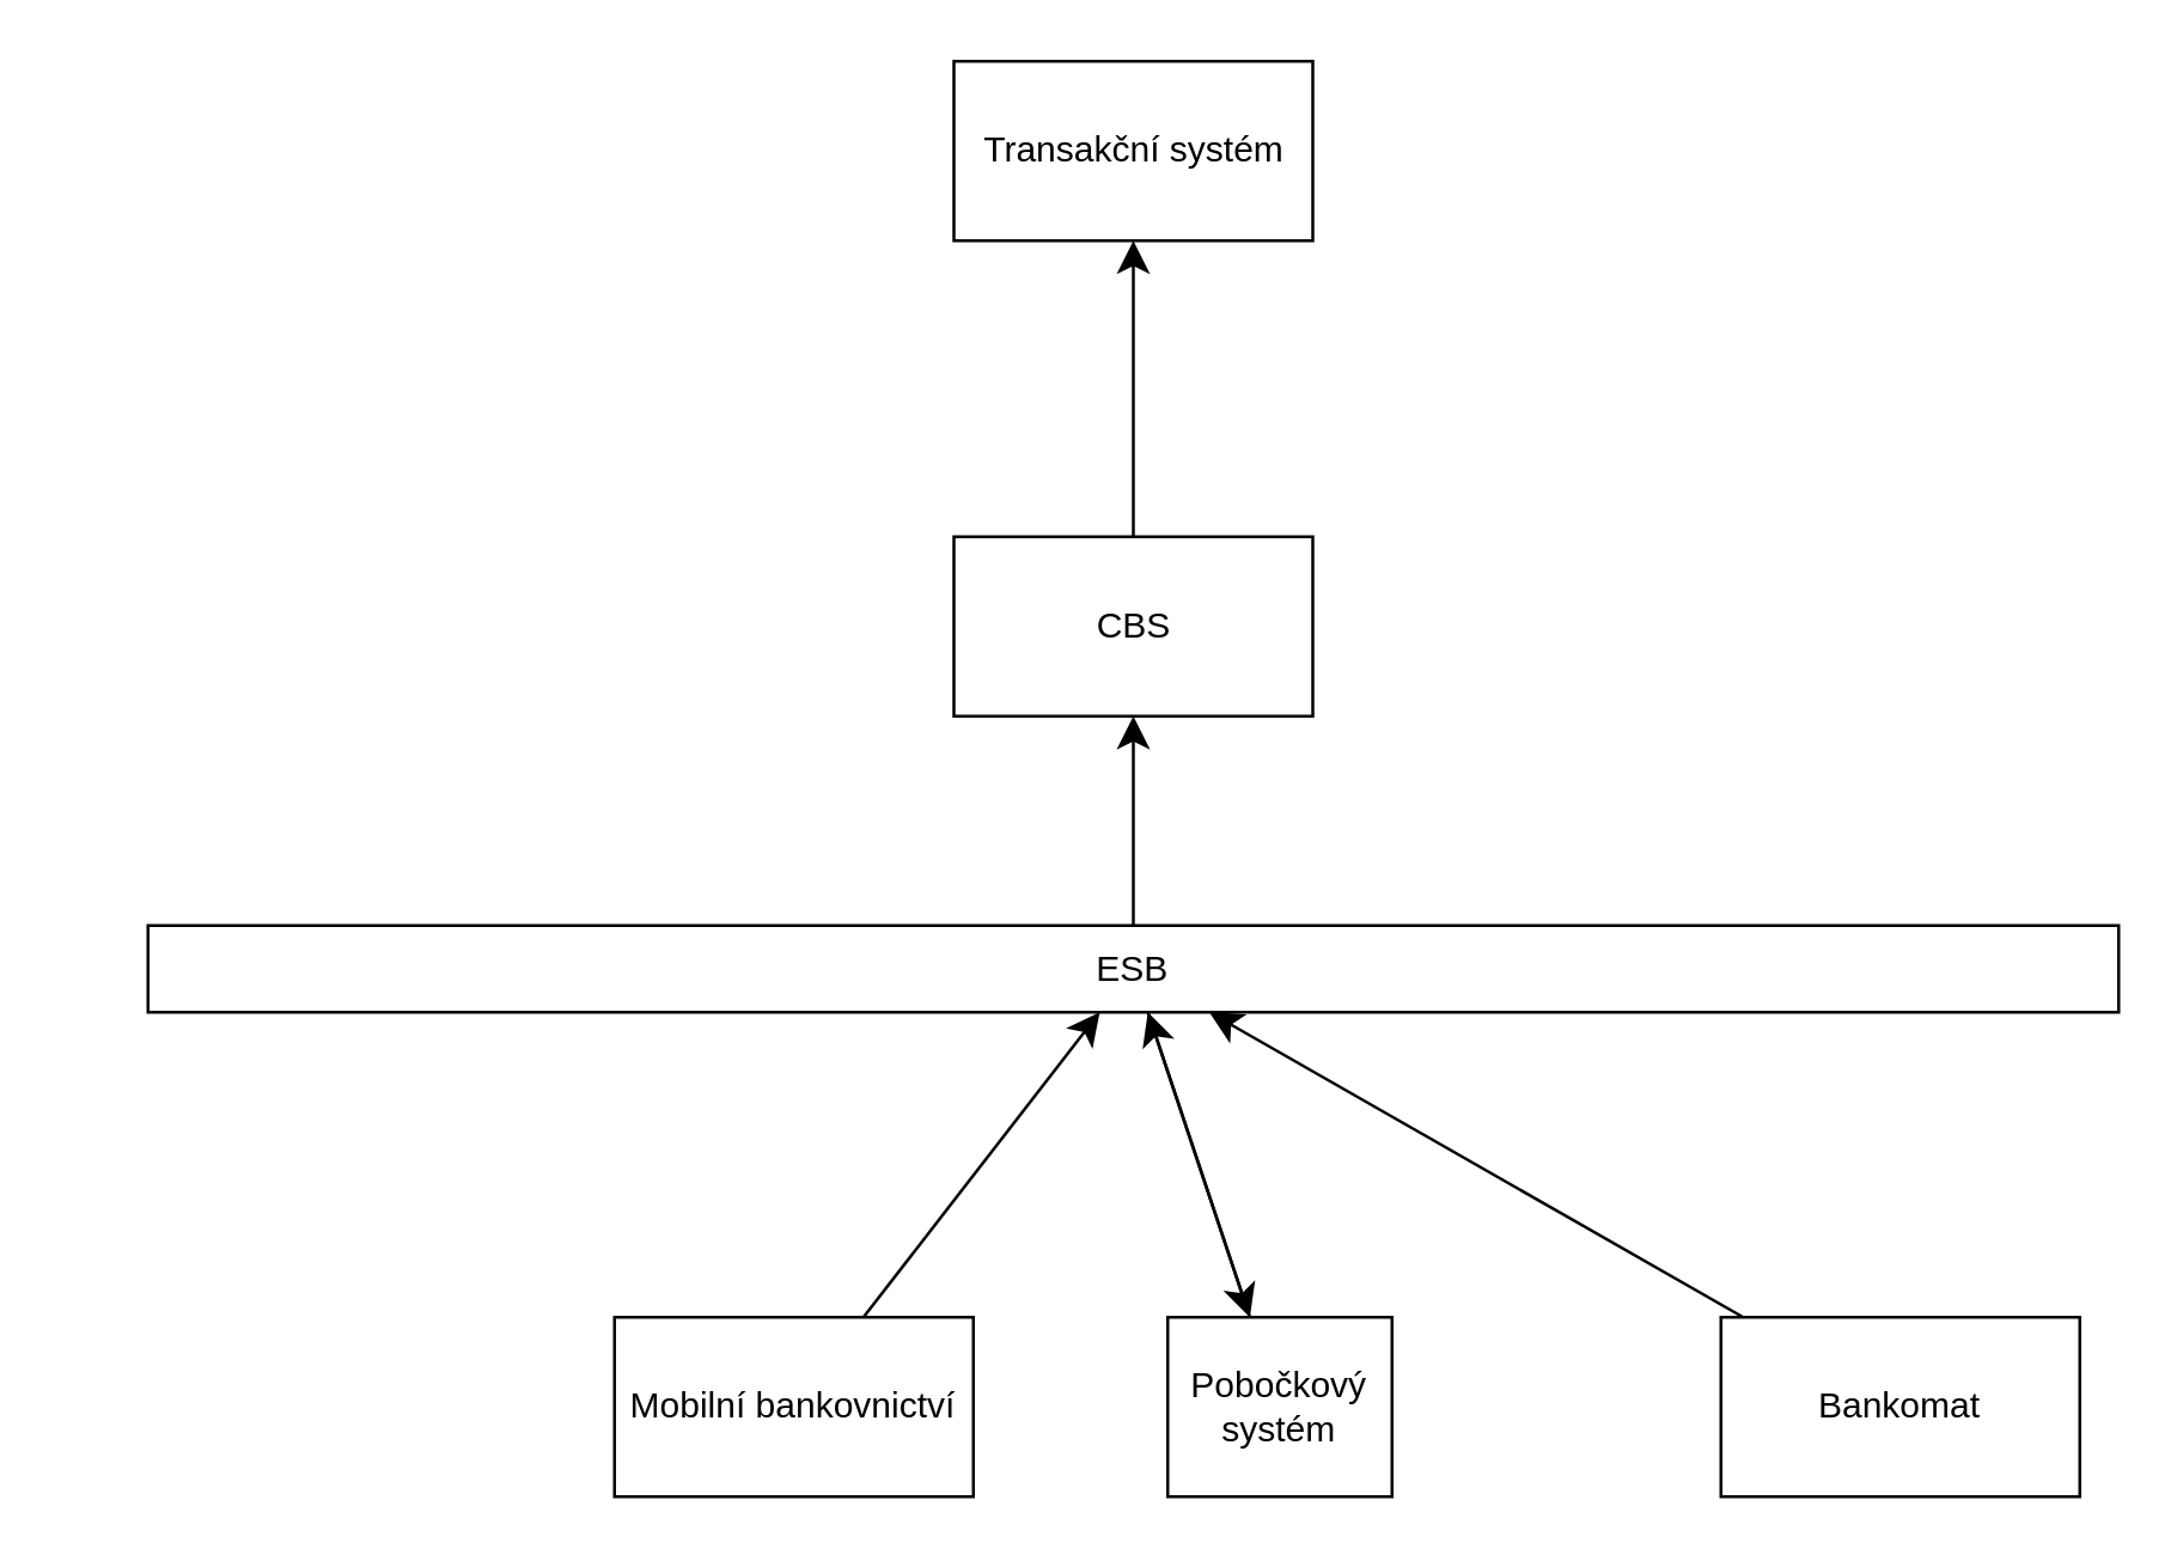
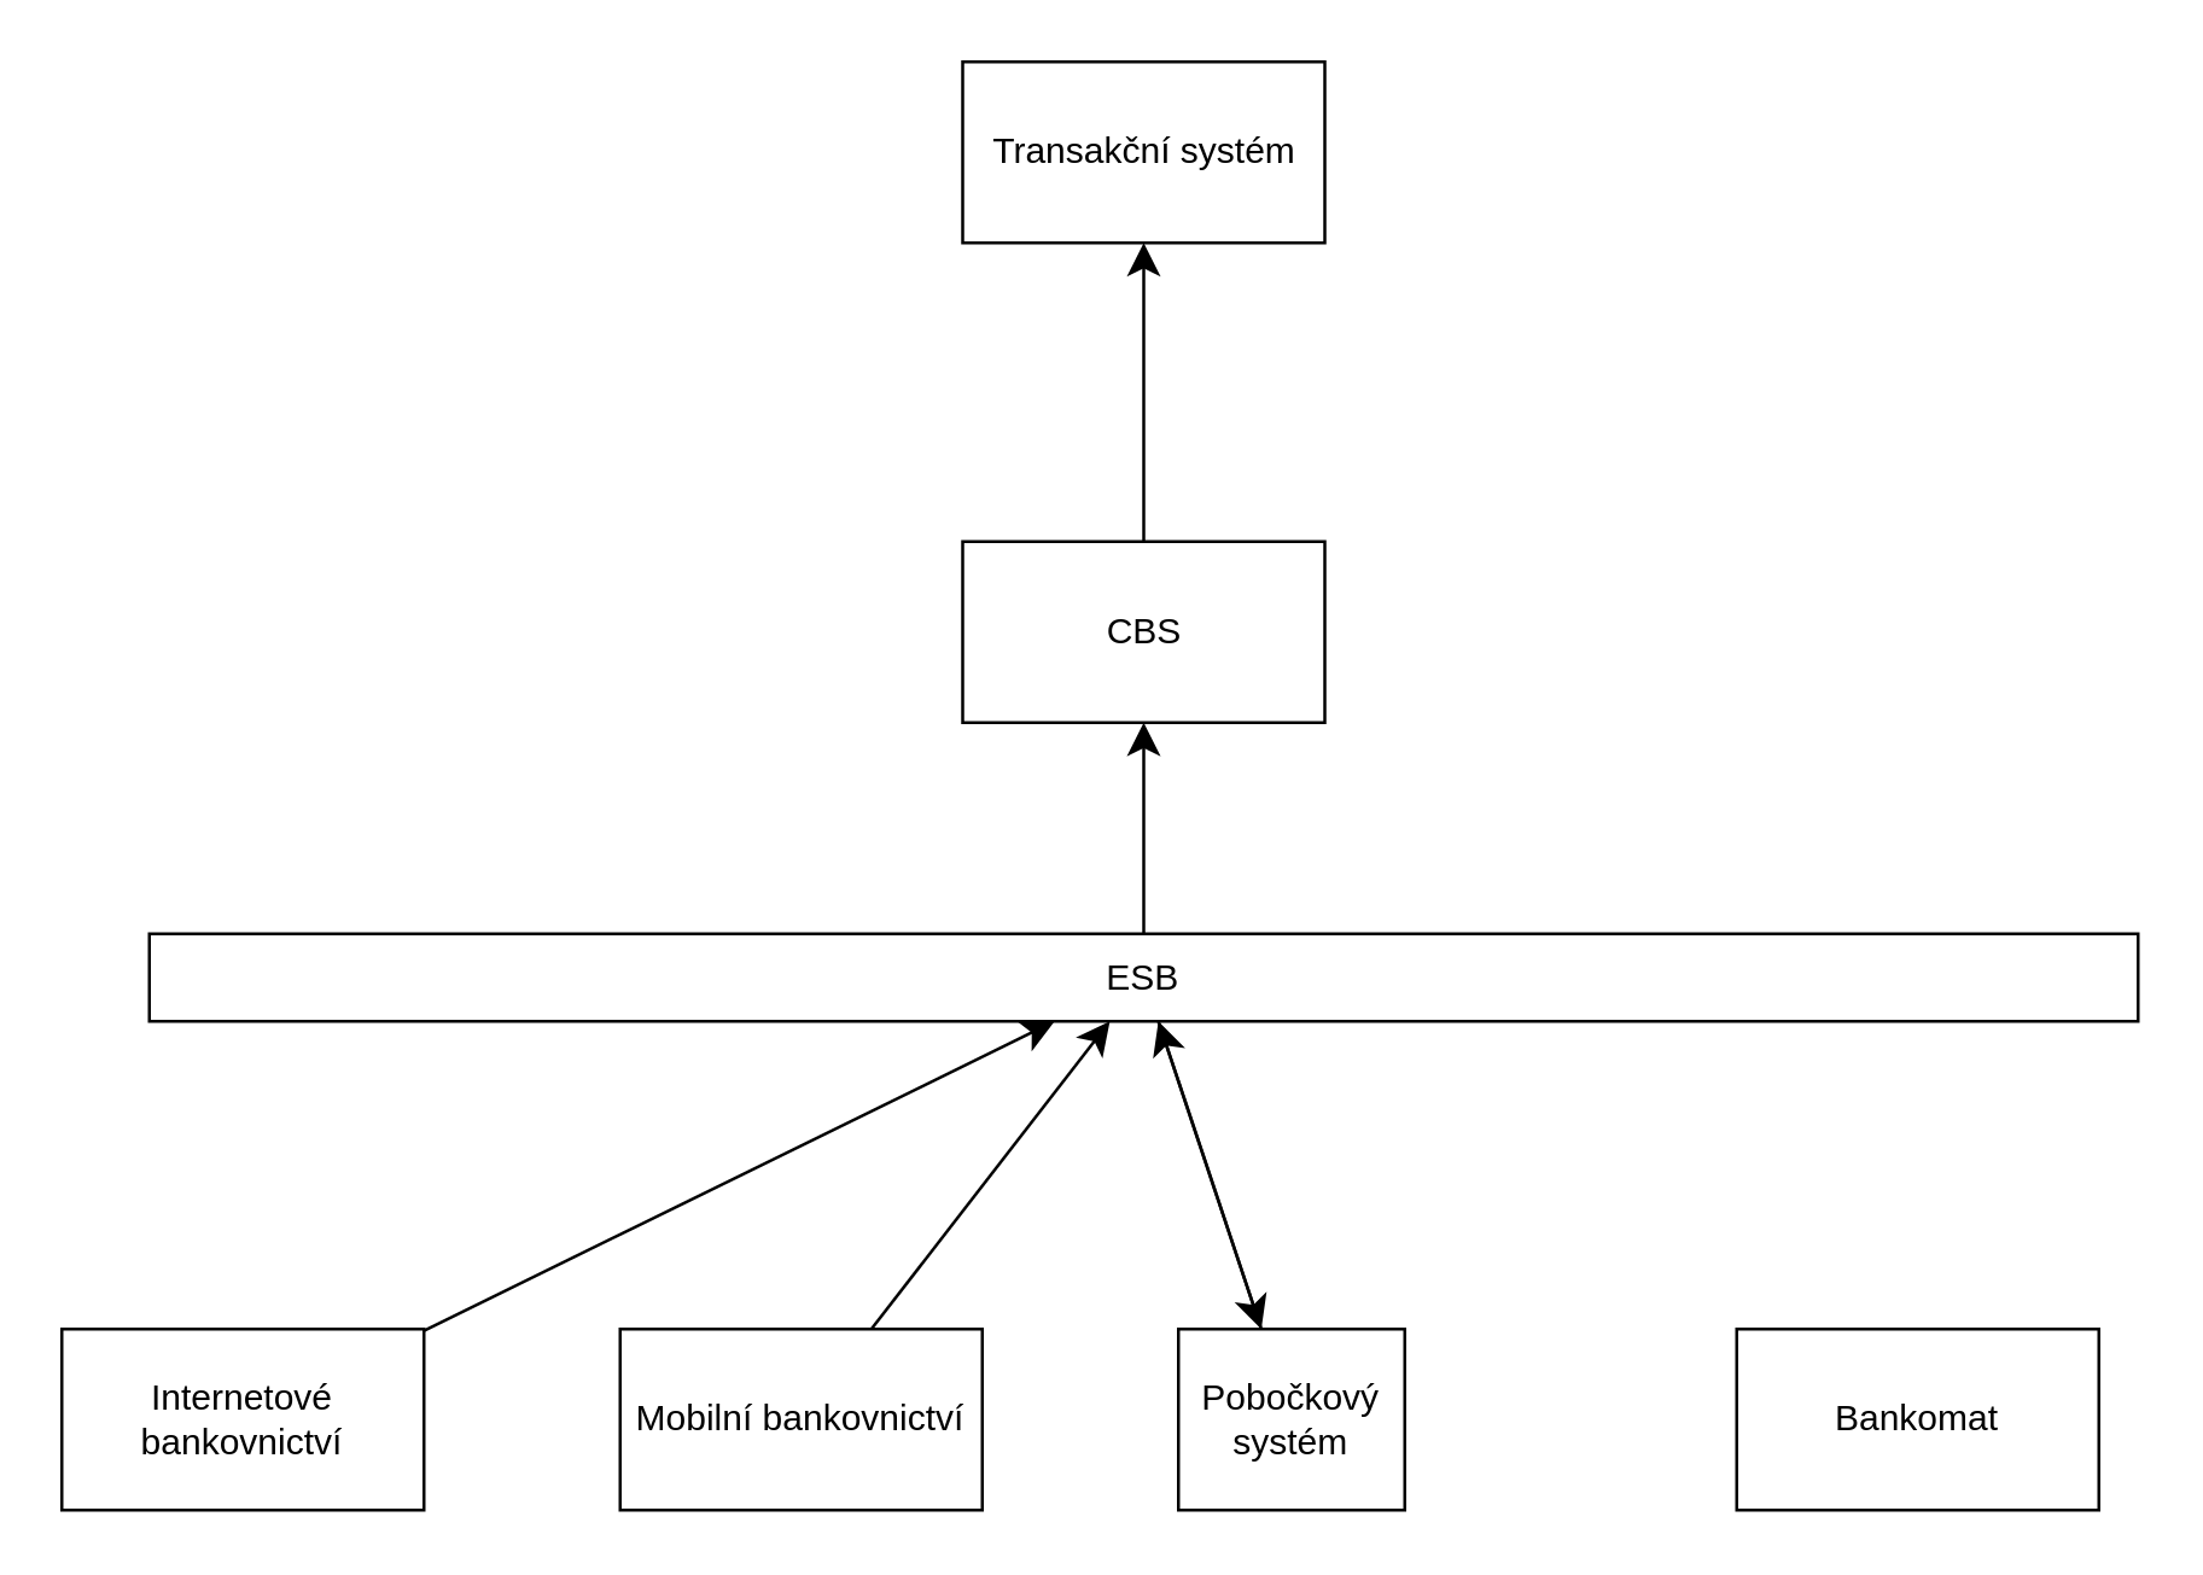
- <mxCell id="7" style="edgeStyle=none;curved=1;rounded=0;orthogonalLoop=1;jettySize=auto;html=1;fontSize=12;startSize=8;endSize=8;" edge="1" parent="1" source="8" target="13"><mxGeometry relative="1" as="geometry" /></mxCell>
+ <mxCell id="2" style="edgeStyle=none;curved=1;rounded=0;orthogonalLoop=1;jettySize=auto;html=1;fontSize=12;startSize=8;endSize=8;" edge="1" parent="1" source="3" target="13"><mxGeometry relative="1" as="geometry" /></mxCell>
+ <mxCell id="3" value="Internetové bankovnictví" style="rounded=0;whiteSpace=wrap;html=1;" vertex="1" parent="1"><mxGeometry x="20" y="440" width="120" height="60" as="geometry" /></mxCell>
